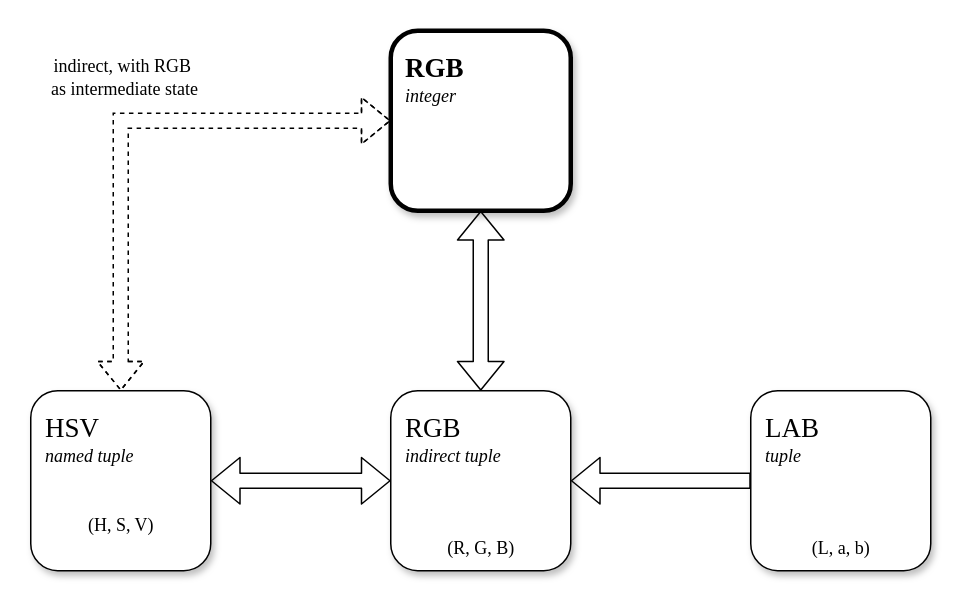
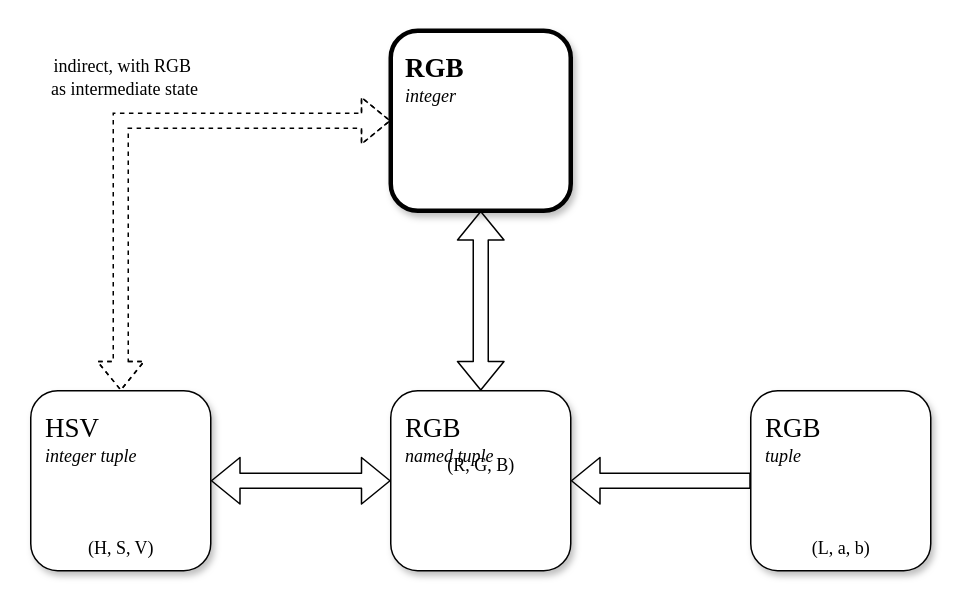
- <mxCell id="7" value="&lt;font face=&quot;Munson&quot; style=&quot;font-size: 18px;&quot;&gt;HSV&lt;/font&gt;&lt;br&gt;&lt;i&gt;named tuple&lt;/i&gt;" style="rounded=1;fontSize=12;fontFamily=Finlandica;labelBackgroundColor=none;align=left;whiteSpace=wrap;shadow=1;fontStyle=0;html=1;direction=west;fontSource=https%3A%2F%2Fdlup.s3.eu-north-1.amazonaws.com%2Fstatic%2Ffonts%2Ffinlandica-vari.ttf;verticalAlign=top;spacing=10;" parent="1" vertex="1"><mxGeometry x="20" y="260" width="120" height="120" as="geometry" /></mxCell>
+ <mxCell id="7" value="&lt;font face=&quot;Munson&quot; style=&quot;font-size: 18px;&quot;&gt;HSV&lt;/font&gt;&lt;br&gt;&lt;i&gt;integer tuple&lt;/i&gt;" style="rounded=1;fontSize=12;fontFamily=Finlandica;labelBackgroundColor=none;align=left;whiteSpace=wrap;shadow=1;fontStyle=0;html=1;direction=west;fontSource=https%3A%2F%2Fdlup.s3.eu-north-1.amazonaws.com%2Fstatic%2Ffonts%2Ffinlandica-vari.ttf;verticalAlign=top;spacing=10;" parent="1" vertex="1"><mxGeometry x="20" y="260" width="120" height="120" as="geometry" /></mxCell>
- <mxCell id="10" value="&lt;span style=&quot;font-style: normal;&quot;&gt;&lt;font face=&quot;Munson&quot; data-font-src=&quot;https://dlup.s3.eu-north-1.amazonaws.com/static/fonts/texgyreschola-regular.otf&quot; style=&quot;font-size: 18px;&quot;&gt;RGB&lt;/font&gt;&lt;/span&gt;&lt;br&gt;&lt;i&gt;indirect tuple&lt;/i&gt;" style="shape=ext;double=0;rounded=1;whiteSpace=wrap;html=1;fontFamily=Finlandica;labelBackgroundColor=none;shadow=1;fontStyle=0;fontSource=https%3A%2F%2Fdlup.s3.eu-north-1.amazonaws.com%2Fstatic%2Ffonts%2Ffinlandica-vari.ttf;strokeWidth=1;align=left;verticalAlign=top;spacing=10;" parent="1" vertex="1"><mxGeometry x="260" y="260" width="120" height="120" as="geometry" /></mxCell>
+ <mxCell id="10" value="&lt;span style=&quot;font-style: normal;&quot;&gt;&lt;font face=&quot;Munson&quot; data-font-src=&quot;https://dlup.s3.eu-north-1.amazonaws.com/static/fonts/texgyreschola-regular.otf&quot; style=&quot;font-size: 18px;&quot;&gt;RGB&lt;/font&gt;&lt;/span&gt;&lt;br&gt;&lt;i&gt;named tuple&lt;/i&gt;" style="shape=ext;double=0;rounded=1;whiteSpace=wrap;html=1;fontFamily=Finlandica;labelBackgroundColor=none;shadow=1;fontStyle=0;fontSource=https%3A%2F%2Fdlup.s3.eu-north-1.amazonaws.com%2Fstatic%2Ffonts%2Ffinlandica-vari.ttf;strokeWidth=1;align=left;verticalAlign=top;spacing=10;" parent="1" vertex="1"><mxGeometry x="260" y="260" width="120" height="120" as="geometry" /></mxCell>
- <mxCell id="9" value="&lt;font face=&quot;Munson&quot;&gt;&lt;span&gt;&lt;font style=&quot;font-size: 18px;&quot;&gt;LAB&lt;/font&gt;&lt;/span&gt;&lt;br&gt;&lt;/font&gt;&lt;i&gt;tuple&lt;/i&gt;" style="rounded=1;fontSize=12;fontFamily=Finlandica;labelBackgroundColor=none;align=left;whiteSpace=wrap;shadow=1;fontStyle=0;html=1;fontSource=https%3A%2F%2Fdlup.s3.eu-north-1.amazonaws.com%2Fstatic%2Ffonts%2Ffinlandica-vari.ttf;verticalAlign=top;spacing=10;" parent="1" vertex="1"><mxGeometry x="500" y="260" width="120" height="120" as="geometry" /></mxCell>
+ <mxCell id="9" value="&lt;font face=&quot;Munson&quot;&gt;&lt;span&gt;&lt;font style=&quot;font-size: 18px;&quot;&gt;RGB&lt;/font&gt;&lt;/span&gt;&lt;br&gt;&lt;/font&gt;&lt;i&gt;tuple&lt;/i&gt;" style="rounded=1;fontSize=12;fontFamily=Finlandica;labelBackgroundColor=none;align=left;whiteSpace=wrap;shadow=1;fontStyle=0;html=1;fontSource=https%3A%2F%2Fdlup.s3.eu-north-1.amazonaws.com%2Fstatic%2Ffonts%2Ffinlandica-vari.ttf;verticalAlign=top;spacing=10;" parent="1" vertex="1"><mxGeometry x="500" y="260" width="120" height="120" as="geometry" /></mxCell>
- <mxCell id="12" value="(H, S, V)" style="text;html=1;align=center;verticalAlign=middle;resizable=0;points=[];autosize=1;strokeColor=none;fillColor=none;fontSize=12;fontFamily=Finlandica;fontColor=default;" parent="1" vertex="1"><mxGeometry x="45" y="335" width="70" height="30" as="geometry" /></mxCell>
+ <mxCell id="12" value="(H, S, V)" style="text;html=1;align=center;verticalAlign=middle;resizable=0;points=[];autosize=1;strokeColor=none;fillColor=none;fontSize=12;fontFamily=Finlandica;fontColor=default;" parent="1" vertex="1"><mxGeometry x="45" y="350" width="70" height="30" as="geometry" /></mxCell>
- <mxCell id="11" value="(R, G, B)" style="text;html=1;align=center;verticalAlign=middle;resizable=0;points=[];autosize=1;strokeColor=none;fillColor=none;fontSize=12;fontFamily=Finlandica;fontColor=default;" parent="1" vertex="1"><mxGeometry x="285" y="350" width="70" height="30" as="geometry" /></mxCell>
+ <mxCell id="11" value="(R, G, B)" style="text;html=1;align=center;verticalAlign=middle;resizable=0;points=[];autosize=1;strokeColor=none;fillColor=none;fontSize=12;fontFamily=Finlandica;fontColor=default;" parent="1" vertex="1"><mxGeometry x="285" y="295" width="70" height="30" as="geometry" /></mxCell>
